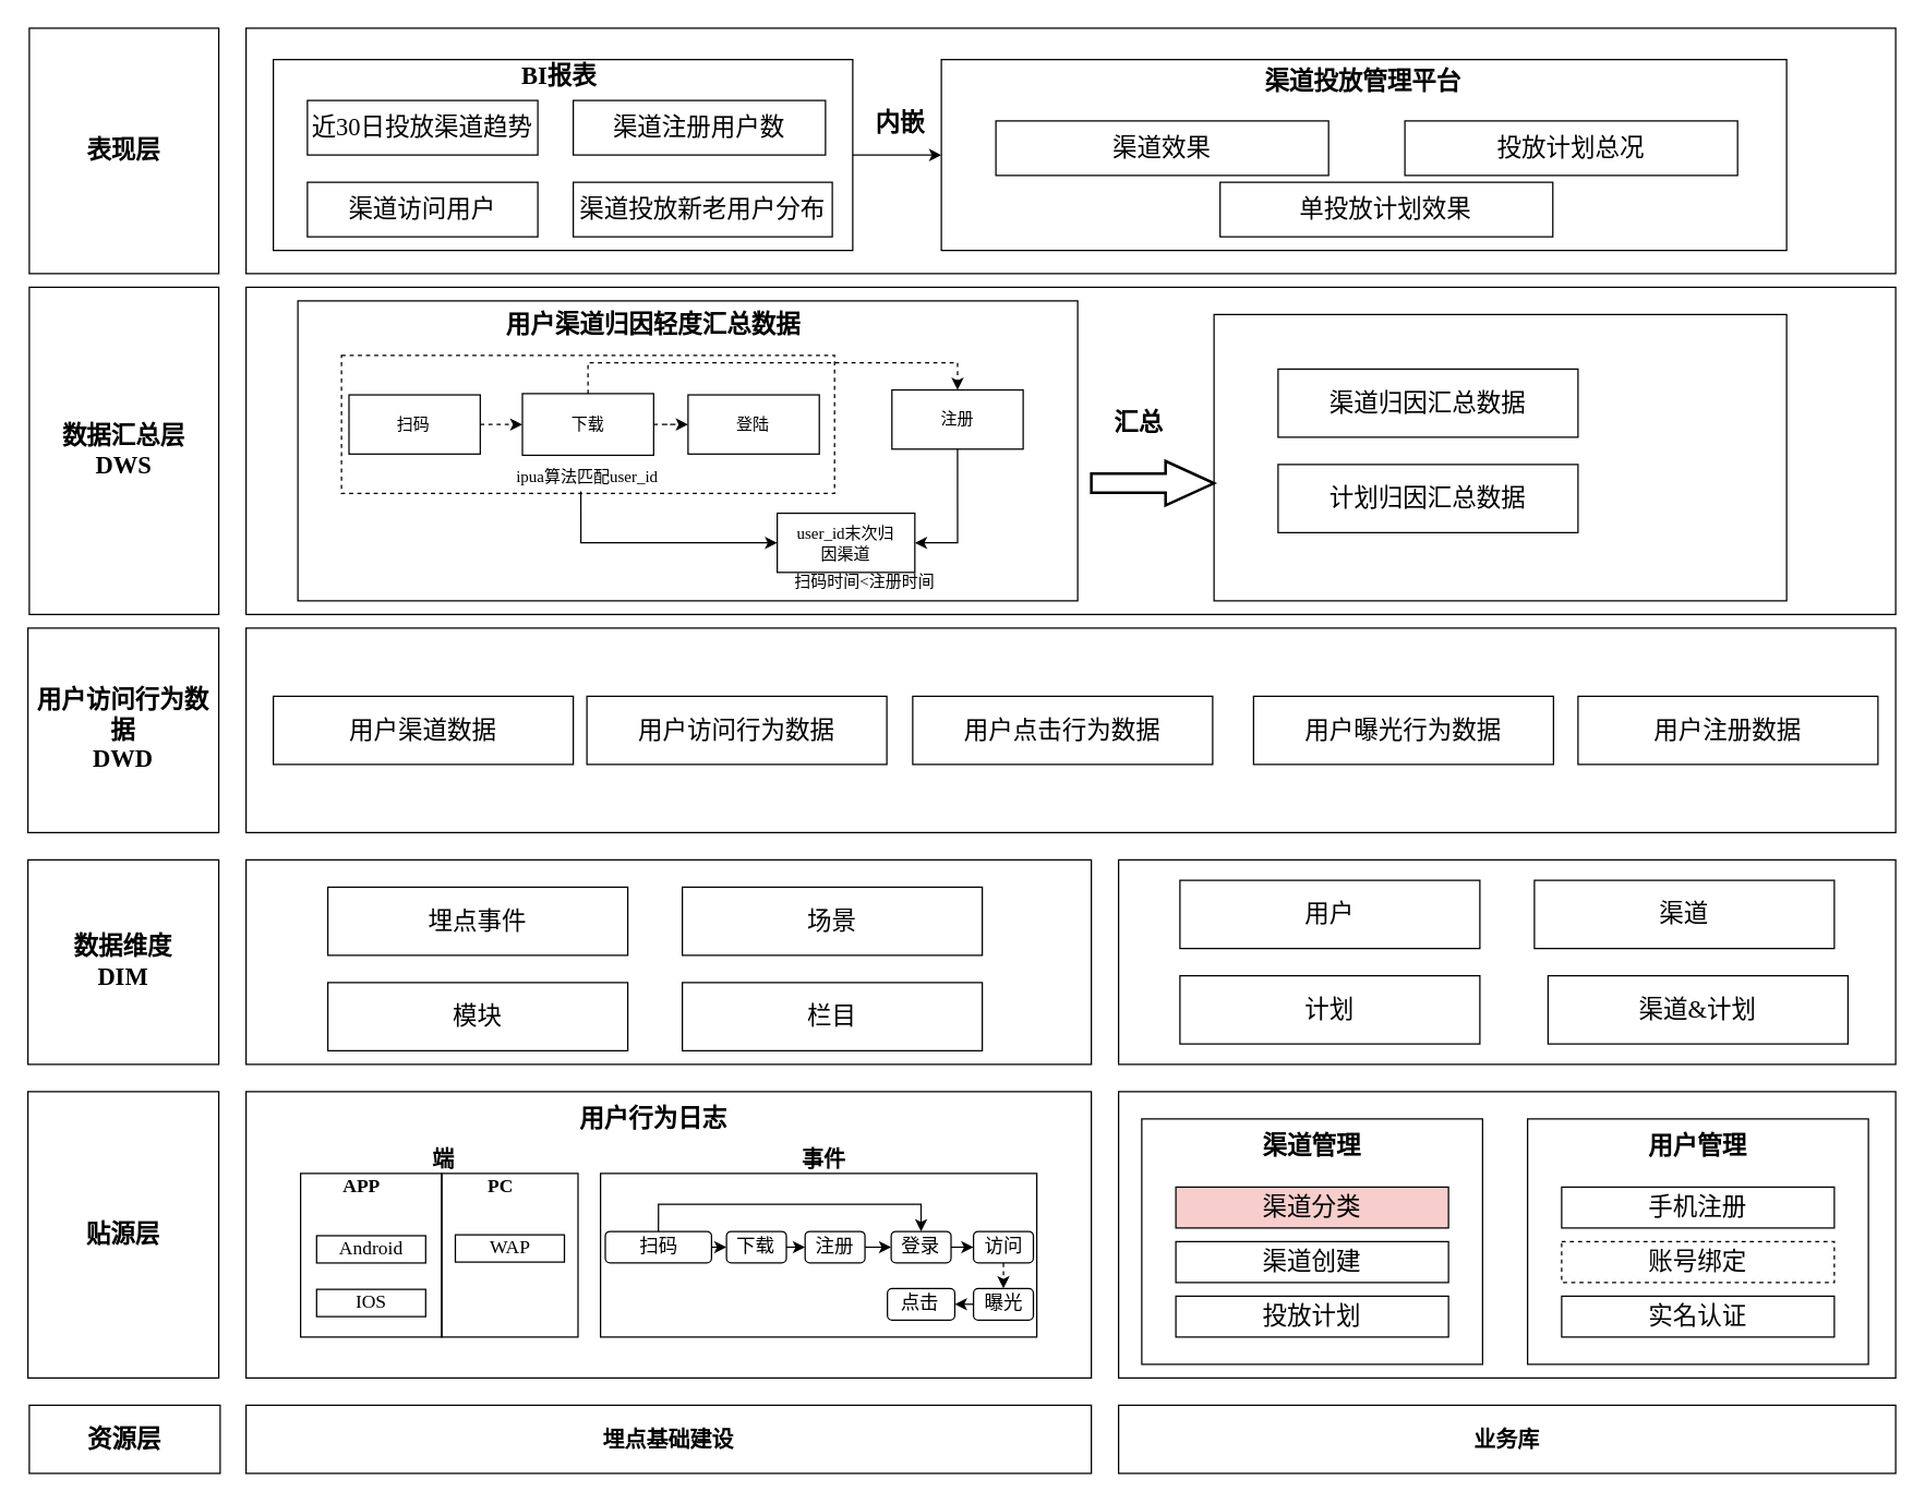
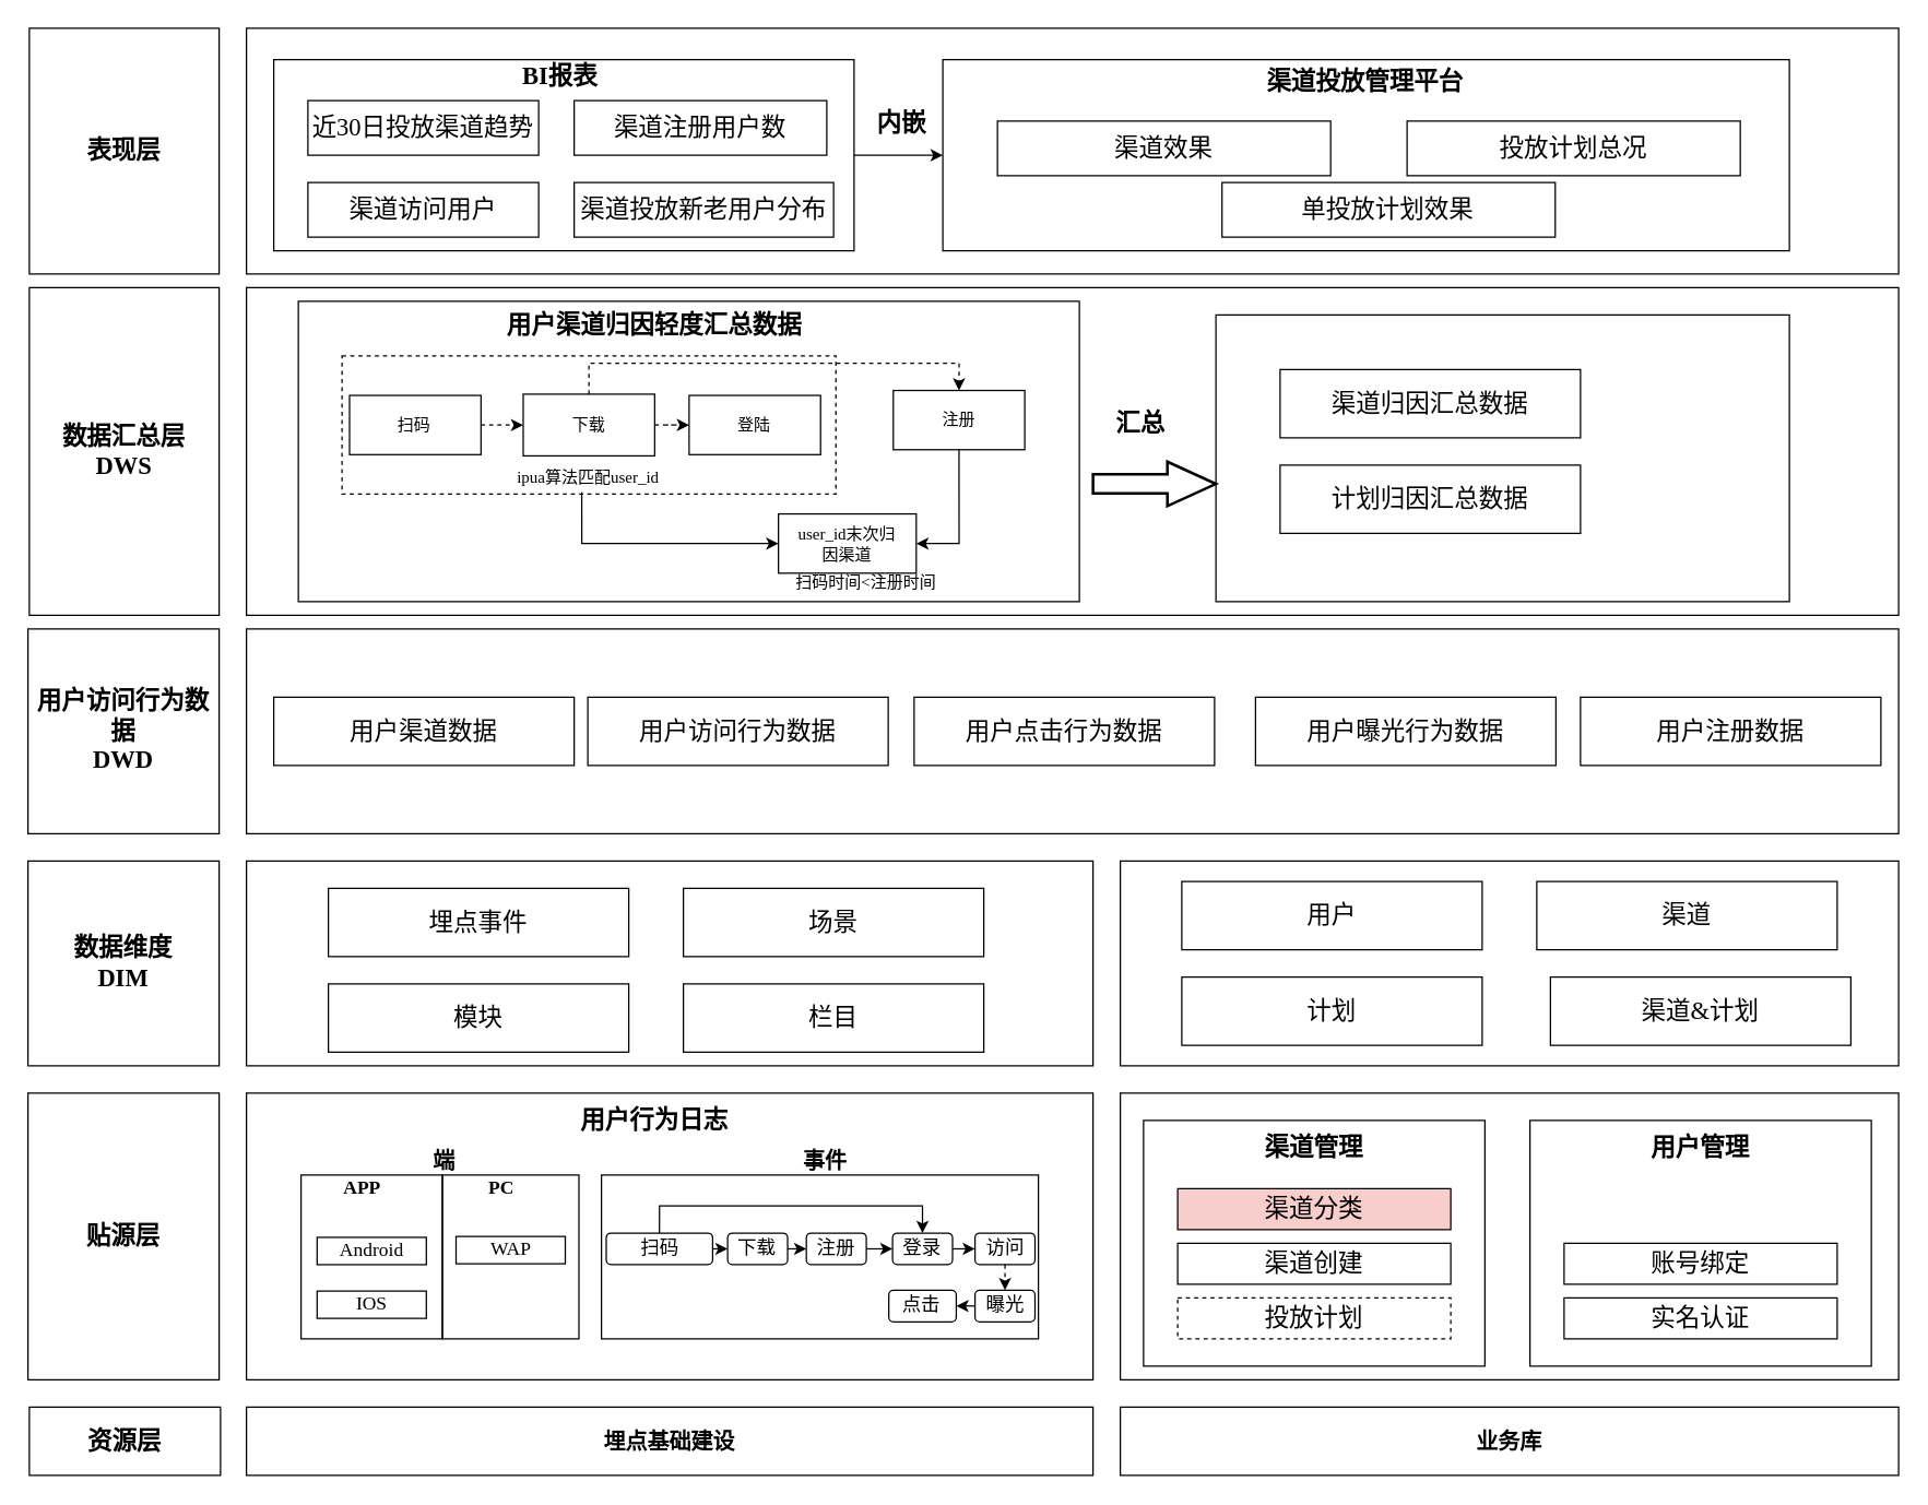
- <mxCell id="53" value="手机注册" style="rounded=0;whiteSpace=wrap;html=1;strokeColor=#000000;fontSize=18;fontStyle=0;fontFamily=微软雅黑;" diagramCategory="general" diagramName="Rectangle" vertex="1" parent="1"><mxGeometry x="1145" y="870" width="200" height="30" as="geometry" /></mxCell>
- <mxCell id="55" value="账号绑定" style="rounded=0;whiteSpace=wrap;html=1;strokeColor=#000000;fontSize=18;fontStyle=0;fontFamily=微软雅黑;dashed=1;" diagramCategory="general" diagramName="Rectangle" vertex="1" parent="1"><mxGeometry x="1145" y="910" width="200" height="30" as="geometry" /></mxCell>
+ <mxCell id="55" value="账号绑定" style="rounded=0;whiteSpace=wrap;html=1;strokeColor=#000000;fontSize=18;fontStyle=0;fontFamily=微软雅黑;" diagramCategory="general" diagramName="Rectangle" vertex="1" parent="1"><mxGeometry x="1145" y="910" width="200" height="30" as="geometry" /></mxCell>
- <mxCell id="43" value="投放计划" style="rounded=0;whiteSpace=wrap;html=1;strokeColor=#000000;fontSize=18;fontStyle=0;fontFamily=微软雅黑;" diagramCategory="general" diagramName="Rectangle" vertex="1" parent="1"><mxGeometry x="862" y="950" width="200" height="30" as="geometry" /></mxCell>
+ <mxCell id="43" value="投放计划" style="rounded=0;whiteSpace=wrap;html=1;strokeColor=#000000;fontSize=18;fontStyle=0;fontFamily=微软雅黑;dashed=1;" diagramCategory="general" diagramName="Rectangle" vertex="1" parent="1"><mxGeometry x="862" y="950" width="200" height="30" as="geometry" /></mxCell>
